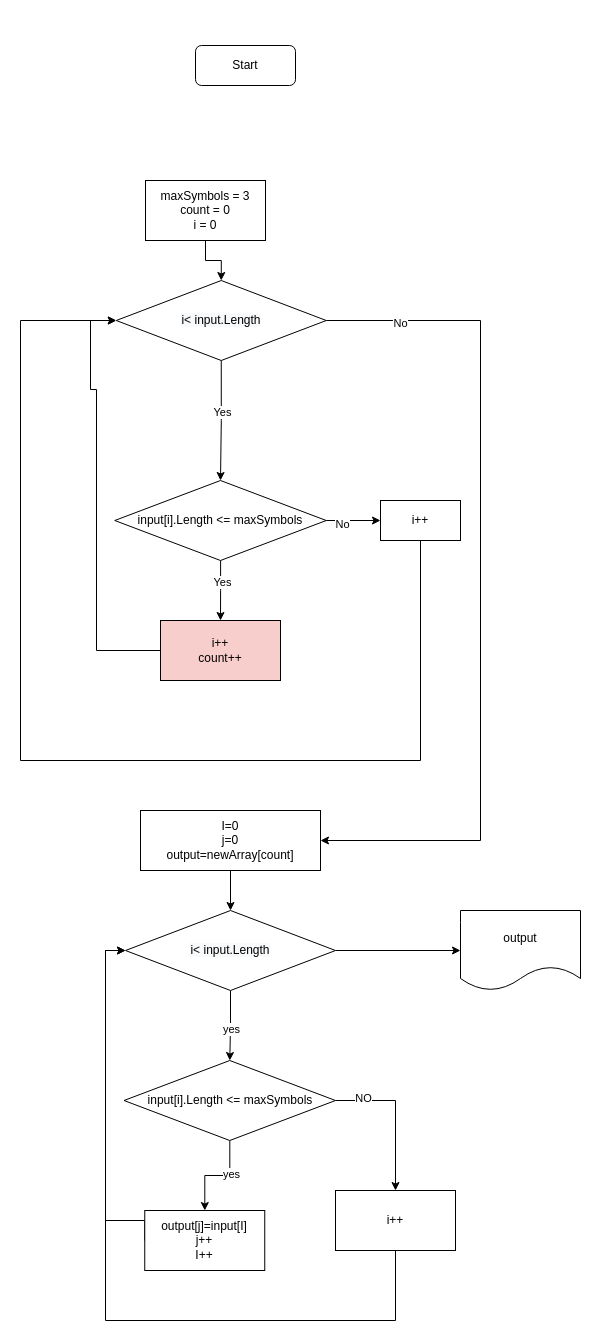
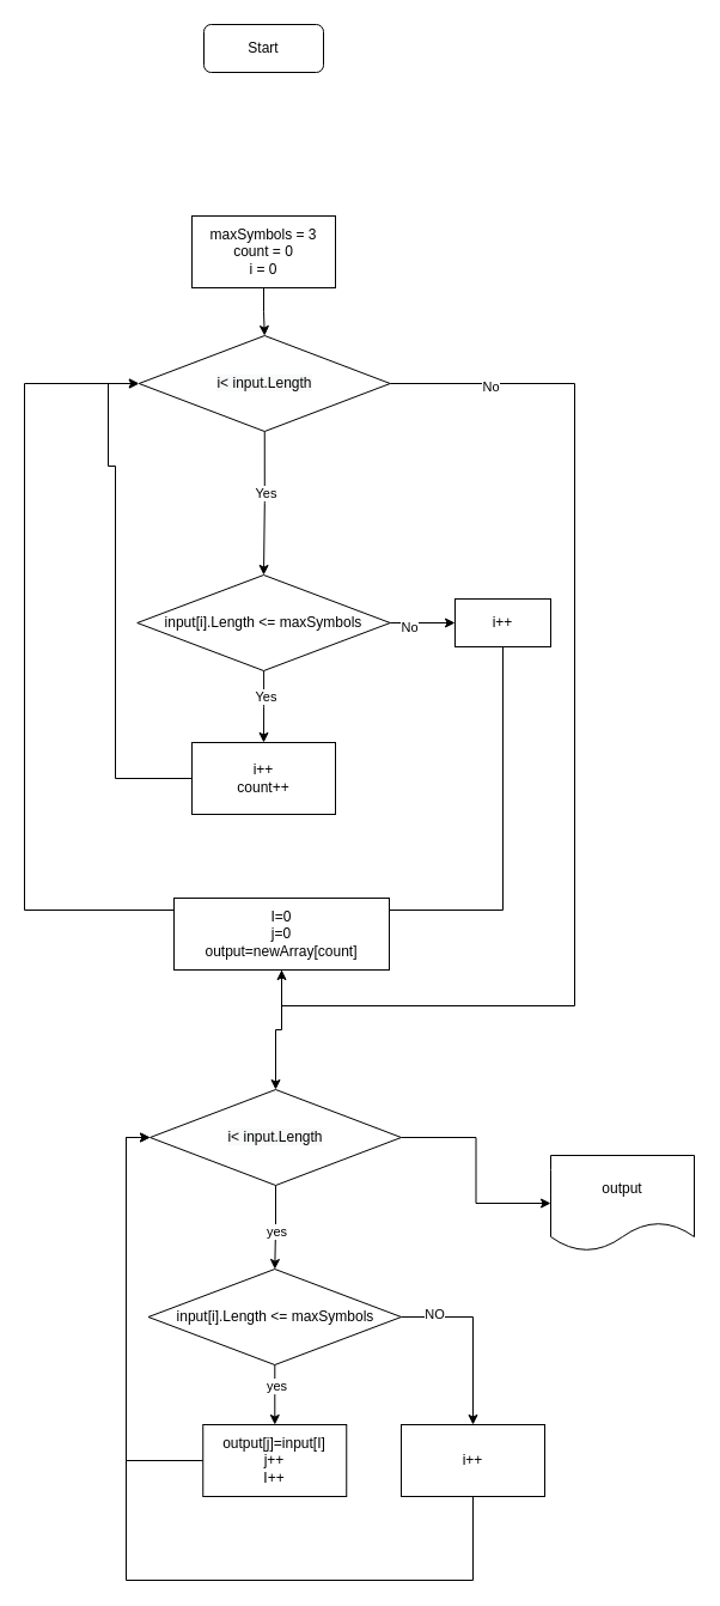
- <mxCell id="2" value="Start" style="rounded=1;whiteSpace=wrap;html=1;" vertex="1" parent="1"><mxGeometry x="195" y="45" width="100" height="40" as="geometry" /></mxCell>
+ <mxCell id="2" value="Start" style="rounded=1;whiteSpace=wrap;html=1;" vertex="1" parent="1"><mxGeometry x="170" y="20" width="100" height="40" as="geometry" /></mxCell>
- <mxCell id="16" value="&lt;span style=&quot;caret-color: rgb(0, 0, 0); color: rgb(0, 0, 0); font-family: Helvetica; font-size: 12px; font-style: normal; font-variant-caps: normal; font-weight: normal; letter-spacing: normal; text-align: center; text-indent: 0px; text-transform: none; word-spacing: 0px; -webkit-text-stroke-width: 0px; background-color: rgb(255, 255, 255); text-decoration: none; float: none; display: inline !important;&quot;&gt;maxSymbols = 3&lt;/span&gt;&lt;br style=&quot;caret-color: rgb(0, 0, 0); color: rgb(0, 0, 0); font-family: Helvetica; font-size: 12px; font-style: normal; font-variant-caps: normal; font-weight: normal; letter-spacing: normal; text-align: center; text-indent: 0px; text-transform: none; word-spacing: 0px; -webkit-text-stroke-width: 0px; text-decoration: none;&quot;&gt;&lt;span style=&quot;caret-color: rgb(0, 0, 0); color: rgb(0, 0, 0); font-family: Helvetica; font-size: 12px; font-style: normal; font-variant-caps: normal; font-weight: normal; letter-spacing: normal; text-align: center; text-indent: 0px; text-transform: none; word-spacing: 0px; -webkit-text-stroke-width: 0px; background-color: rgb(255, 255, 255); text-decoration: none; float: none; display: inline !important;&quot;&gt;count = 0&lt;br&gt;i = 0&lt;br&gt;&lt;/span&gt;" style="rounded=0;whiteSpace=wrap;html=1;labelBackgroundColor=#FFFFFF;fontColor=#000000;" vertex="1" parent="1"><mxGeometry x="145" y="180" width="120" height="60" as="geometry" /></mxCell>
+ <mxCell id="16" value="&lt;span style=&quot;caret-color: rgb(0, 0, 0); color: rgb(0, 0, 0); font-family: Helvetica; font-size: 12px; font-style: normal; font-variant-caps: normal; font-weight: normal; letter-spacing: normal; text-align: center; text-indent: 0px; text-transform: none; word-spacing: 0px; -webkit-text-stroke-width: 0px; background-color: rgb(255, 255, 255); text-decoration: none; float: none; display: inline !important;&quot;&gt;maxSymbols = 3&lt;/span&gt;&lt;br style=&quot;caret-color: rgb(0, 0, 0); color: rgb(0, 0, 0); font-family: Helvetica; font-size: 12px; font-style: normal; font-variant-caps: normal; font-weight: normal; letter-spacing: normal; text-align: center; text-indent: 0px; text-transform: none; word-spacing: 0px; -webkit-text-stroke-width: 0px; text-decoration: none;&quot;&gt;&lt;span style=&quot;caret-color: rgb(0, 0, 0); color: rgb(0, 0, 0); font-family: Helvetica; font-size: 12px; font-style: normal; font-variant-caps: normal; font-weight: normal; letter-spacing: normal; text-align: center; text-indent: 0px; text-transform: none; word-spacing: 0px; -webkit-text-stroke-width: 0px; background-color: rgb(255, 255, 255); text-decoration: none; float: none; display: inline !important;&quot;&gt;count = 0&lt;br&gt;i = 0&lt;br&gt;&lt;/span&gt;" style="rounded=0;whiteSpace=wrap;html=1;labelBackgroundColor=#FFFFFF;fontColor=#000000;" vertex="1" parent="1"><mxGeometry x="160" y="180" width="120" height="60" as="geometry" /></mxCell>
- <mxCell id="12" value="i++&lt;br&gt;count++" style="rounded=0;whiteSpace=wrap;html=1;fillColor=#f8cecc;" vertex="1" parent="1"><mxGeometry x="160" y="620" width="120" height="60" as="geometry" /></mxCell>
+ <mxCell id="12" value="i++&lt;br&gt;count++" style="rounded=0;whiteSpace=wrap;html=1;" vertex="1" parent="1"><mxGeometry x="160" y="620" width="120" height="60" as="geometry" /></mxCell>
- <mxCell id="20" value="I=0&lt;br&gt;j=0&lt;br&gt;output=newArray[count]" style="whiteSpace=wrap;html=1;fontColor=#000000;labelBackgroundColor=#FFFFFF;" vertex="1" parent="1"><mxGeometry x="140" y="810" width="180" height="60" as="geometry" /></mxCell>
+ <mxCell id="20" value="I=0&lt;br&gt;j=0&lt;br&gt;output=newArray[count]" style="whiteSpace=wrap;html=1;fontColor=#000000;labelBackgroundColor=#FFFFFF;" vertex="1" parent="1"><mxGeometry x="145" y="750" width="180" height="60" as="geometry" /></mxCell>
- <mxCell id="34" value="output" style="shape=document;whiteSpace=wrap;html=1;boundedLbl=1;fontColor=#000000;labelBackgroundColor=#FFFFFF;" vertex="1" parent="1"><mxGeometry x="460" y="910" width="120" height="80" as="geometry" /></mxCell>
+ <mxCell id="34" value="output" style="shape=document;whiteSpace=wrap;html=1;boundedLbl=1;fontColor=#000000;labelBackgroundColor=#FFFFFF;" vertex="1" parent="1"><mxGeometry x="460" y="965" width="120" height="80" as="geometry" /></mxCell>
- <mxCell id="31" value="output[j]=input[I]&lt;br&gt;j++&lt;br&gt;I++" style="rounded=0;whiteSpace=wrap;html=1;" vertex="1" parent="1"><mxGeometry x="144.25" y="1210" width="120" height="60" as="geometry" /></mxCell>
+ <mxCell id="31" value="output[j]=input[I]&lt;br&gt;j++&lt;br&gt;I++" style="rounded=0;whiteSpace=wrap;html=1;" vertex="1" parent="1"><mxGeometry x="169.25" y="1190" width="120" height="60" as="geometry" /></mxCell>
